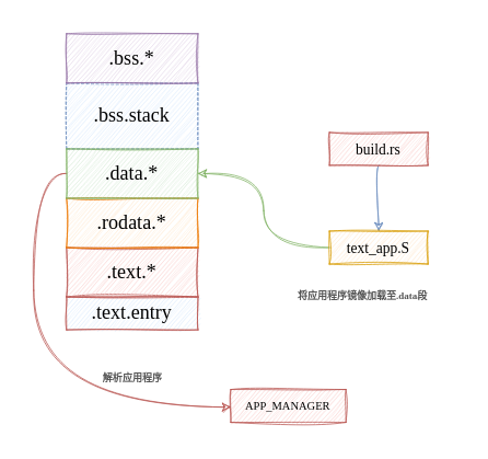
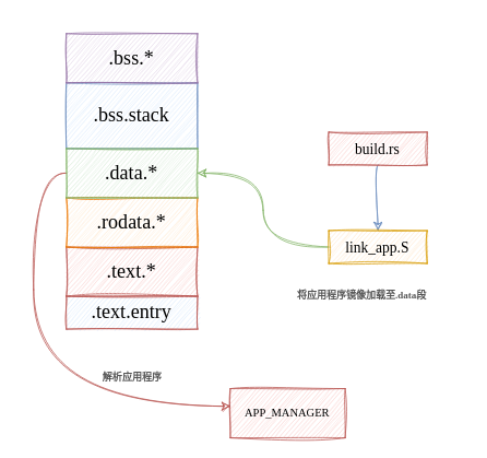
- <mxCell id="4" value=".bss.stack" style="rounded=0;whiteSpace=wrap;html=1;sketch=1;fillColor=#dae8fc;strokeColor=#6c8ebf;strokeWidth=0.5;fontFamily=Hack Nerd Font;dashed=1;" vertex="1" parent="1"><mxGeometry x="40" y="50" width="80" height="40" as="geometry" /></mxCell>
+ <mxCell id="4" value=".bss.stack" style="rounded=0;whiteSpace=wrap;html=1;sketch=1;fillColor=#dae8fc;strokeColor=#6c8ebf;strokeWidth=0.5;fontFamily=Hack Nerd Font;" vertex="1" parent="1"><mxGeometry x="40" y="50" width="80" height="40" as="geometry" /></mxCell>
- <mxCell id="13" value="&lt;font style=&quot;font-size: 9px;&quot;&gt;text_app.S&lt;/font&gt;" style="rounded=0;whiteSpace=wrap;html=1;sketch=1;fillColor=#ffe6cc;strokeColor=#d79b00;strokeWidth=0.5;fontFamily=Hack Nerd Font;" vertex="1" parent="1"><mxGeometry x="200" y="140" width="60" height="20" as="geometry" /></mxCell>
+ <mxCell id="13" value="&lt;font style=&quot;font-size: 9px;&quot;&gt;link_app.S&lt;/font&gt;" style="rounded=0;whiteSpace=wrap;html=1;sketch=1;fillColor=#ffe6cc;strokeColor=#d79b00;strokeWidth=0.5;fontFamily=Hack Nerd Font;" vertex="1" parent="1"><mxGeometry x="200" y="140" width="60" height="20" as="geometry" /></mxCell>
- <mxCell id="9" value="&lt;font style=&quot;font-size: 7px;&quot;&gt;APP_MANAGER&lt;/font&gt;" style="rounded=0;whiteSpace=wrap;html=1;sketch=1;strokeWidth=0.5;fontFamily=Hack Nerd Font;fontSize=8;fillColor=#f8cecc;strokeColor=#b85450;" vertex="1" parent="1"><mxGeometry x="140" y="236.25" width="70" height="20" as="geometry" /></mxCell>
+ <mxCell id="9" value="&lt;font style=&quot;font-size: 7px;&quot;&gt;APP_MANAGER&lt;/font&gt;" style="rounded=0;whiteSpace=wrap;html=1;sketch=1;strokeWidth=0.5;fontFamily=Hack Nerd Font;fontSize=8;fillColor=#f8cecc;strokeColor=#b85450;" vertex="1" parent="1"><mxGeometry x="140" y="236.25" width="70" height="30" as="geometry" /></mxCell>
